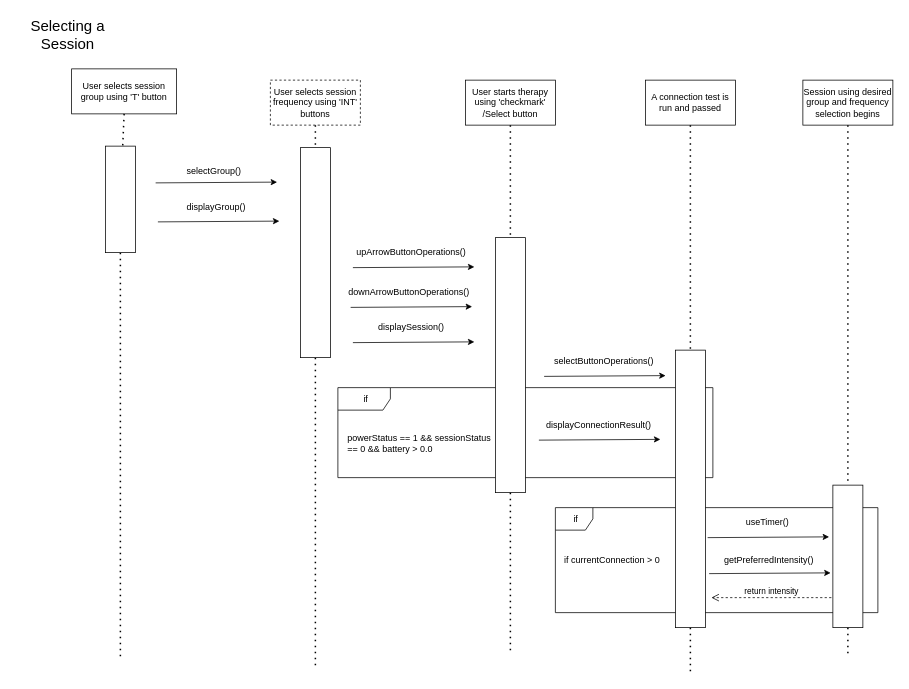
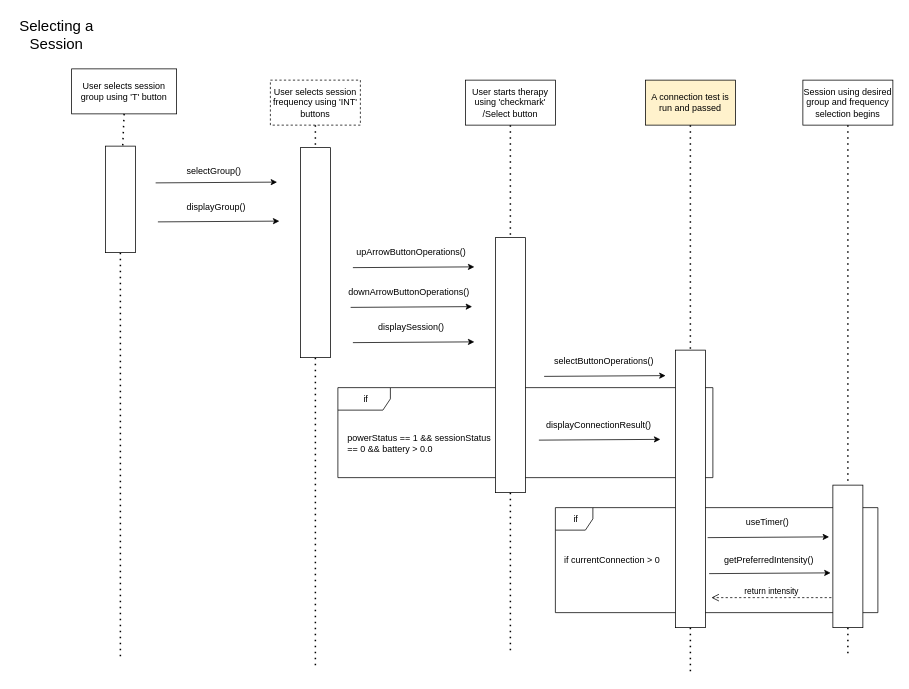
- <mxCell id="14" value="&lt;font style=&quot;font-size: 20px&quot;&gt;Selecting a Session&lt;/font&gt;" style="text;html=1;strokeColor=none;fillColor=none;align=center;verticalAlign=middle;whiteSpace=wrap;rounded=0;" parent="1" vertex="1"><mxGeometry x="35" y="20" width="110" height="50" as="geometry" /></mxCell>
+ <mxCell id="14" value="&lt;font style=&quot;font-size: 20px&quot;&gt;Selecting a Session&lt;/font&gt;" style="text;html=1;strokeColor=none;fillColor=none;align=center;verticalAlign=middle;whiteSpace=wrap;rounded=0;" parent="1" vertex="1"><mxGeometry x="20" y="20" width="110" height="50" as="geometry" /></mxCell>
- <mxCell id="27" value="A connection test is run and passed" style="rounded=0;whiteSpace=wrap;html=1;" parent="1" vertex="1"><mxGeometry x="860" y="106" width="120" height="60" as="geometry" /></mxCell>
+ <mxCell id="27" value="A connection test is run and passed" style="rounded=0;whiteSpace=wrap;html=1;fillColor=#fff2cc;" parent="1" vertex="1"><mxGeometry x="860" y="106" width="120" height="60" as="geometry" /></mxCell>
